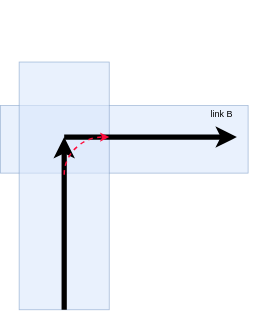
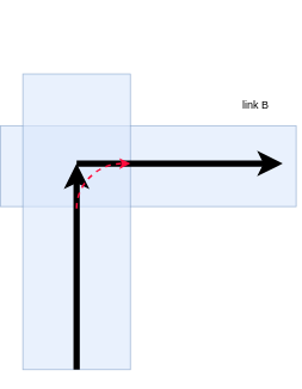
- <mxCell id="7" value="link B" style="text;html=1;strokeColor=none;fillColor=none;align=center;verticalAlign=middle;whiteSpace=wrap;rounded=0;opacity=60;" vertex="1" parent="1"><mxGeometry x="270" y="142" width="40" height="20" as="geometry" /></mxCell>
+ <mxCell id="7" value="link B" style="text;html=1;strokeColor=none;fillColor=none;align=center;verticalAlign=middle;whiteSpace=wrap;rounded=0;opacity=60;" vertex="1" parent="1"><mxGeometry x="260" y="107" width="40" height="20" as="geometry" /></mxCell>
